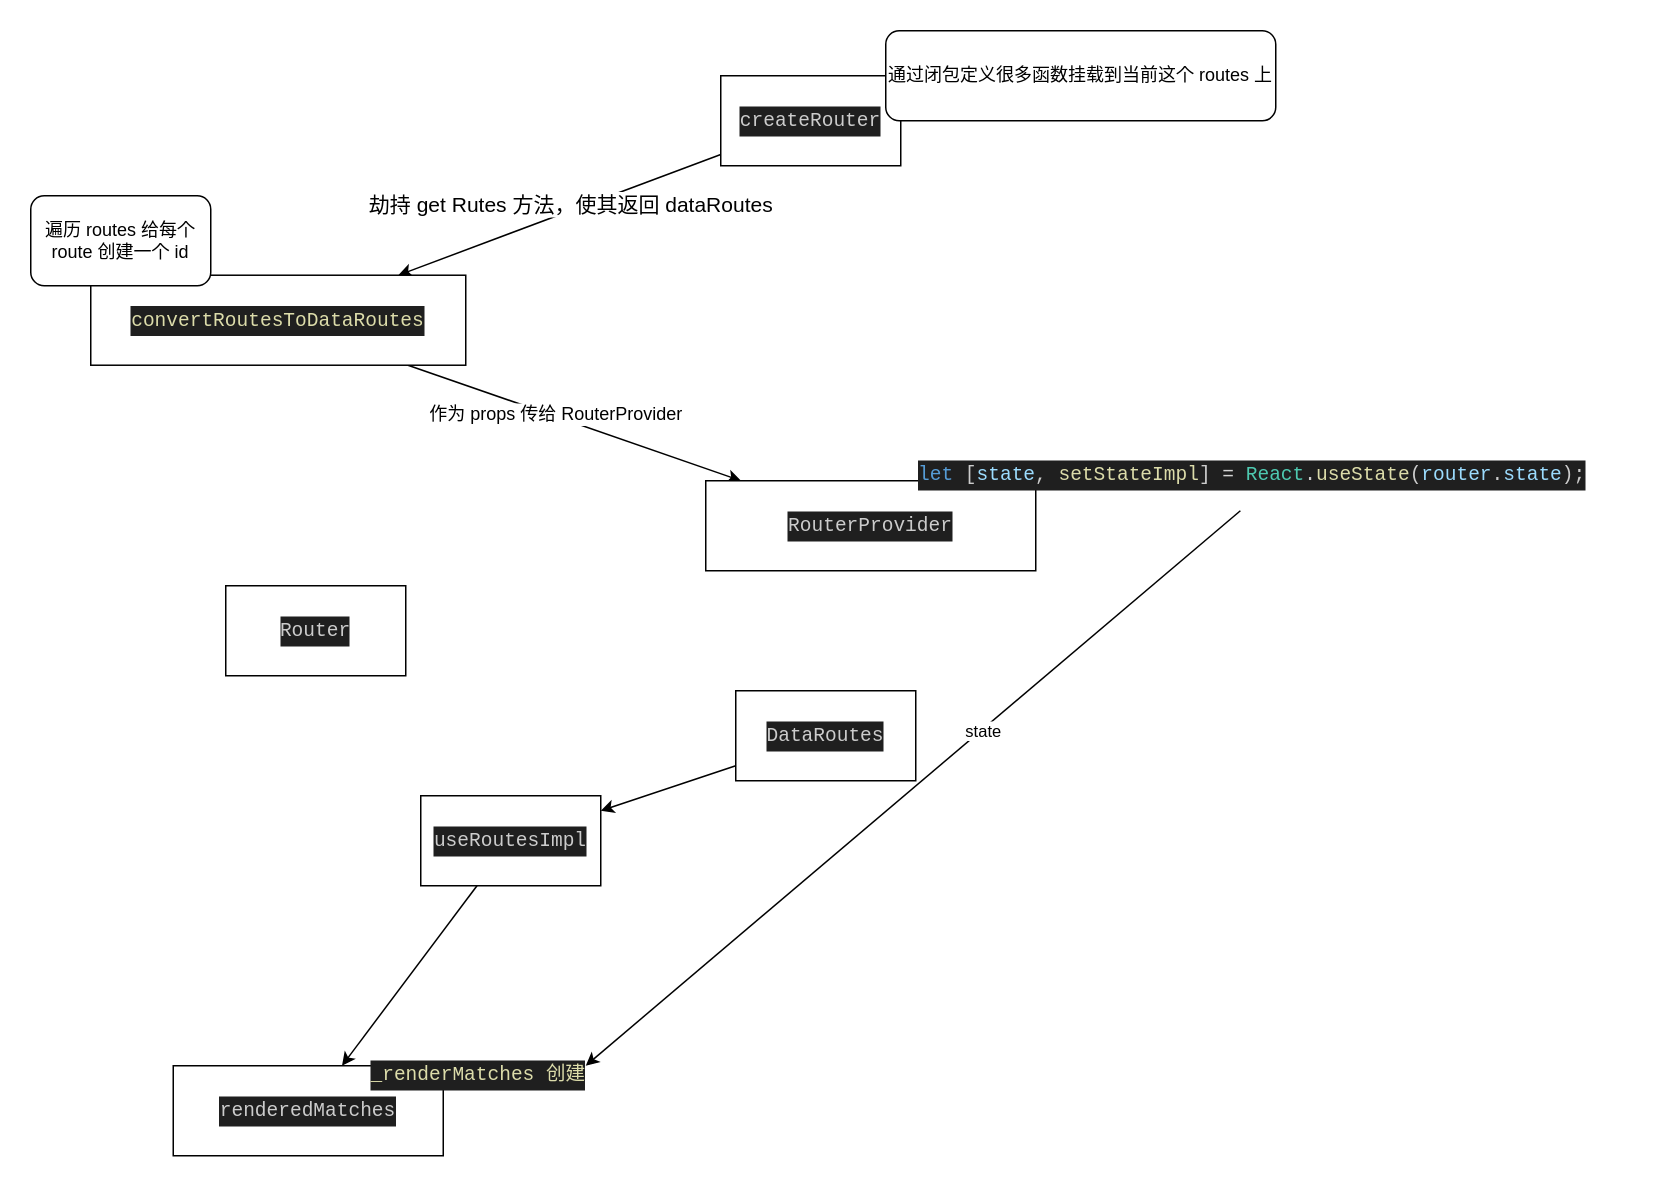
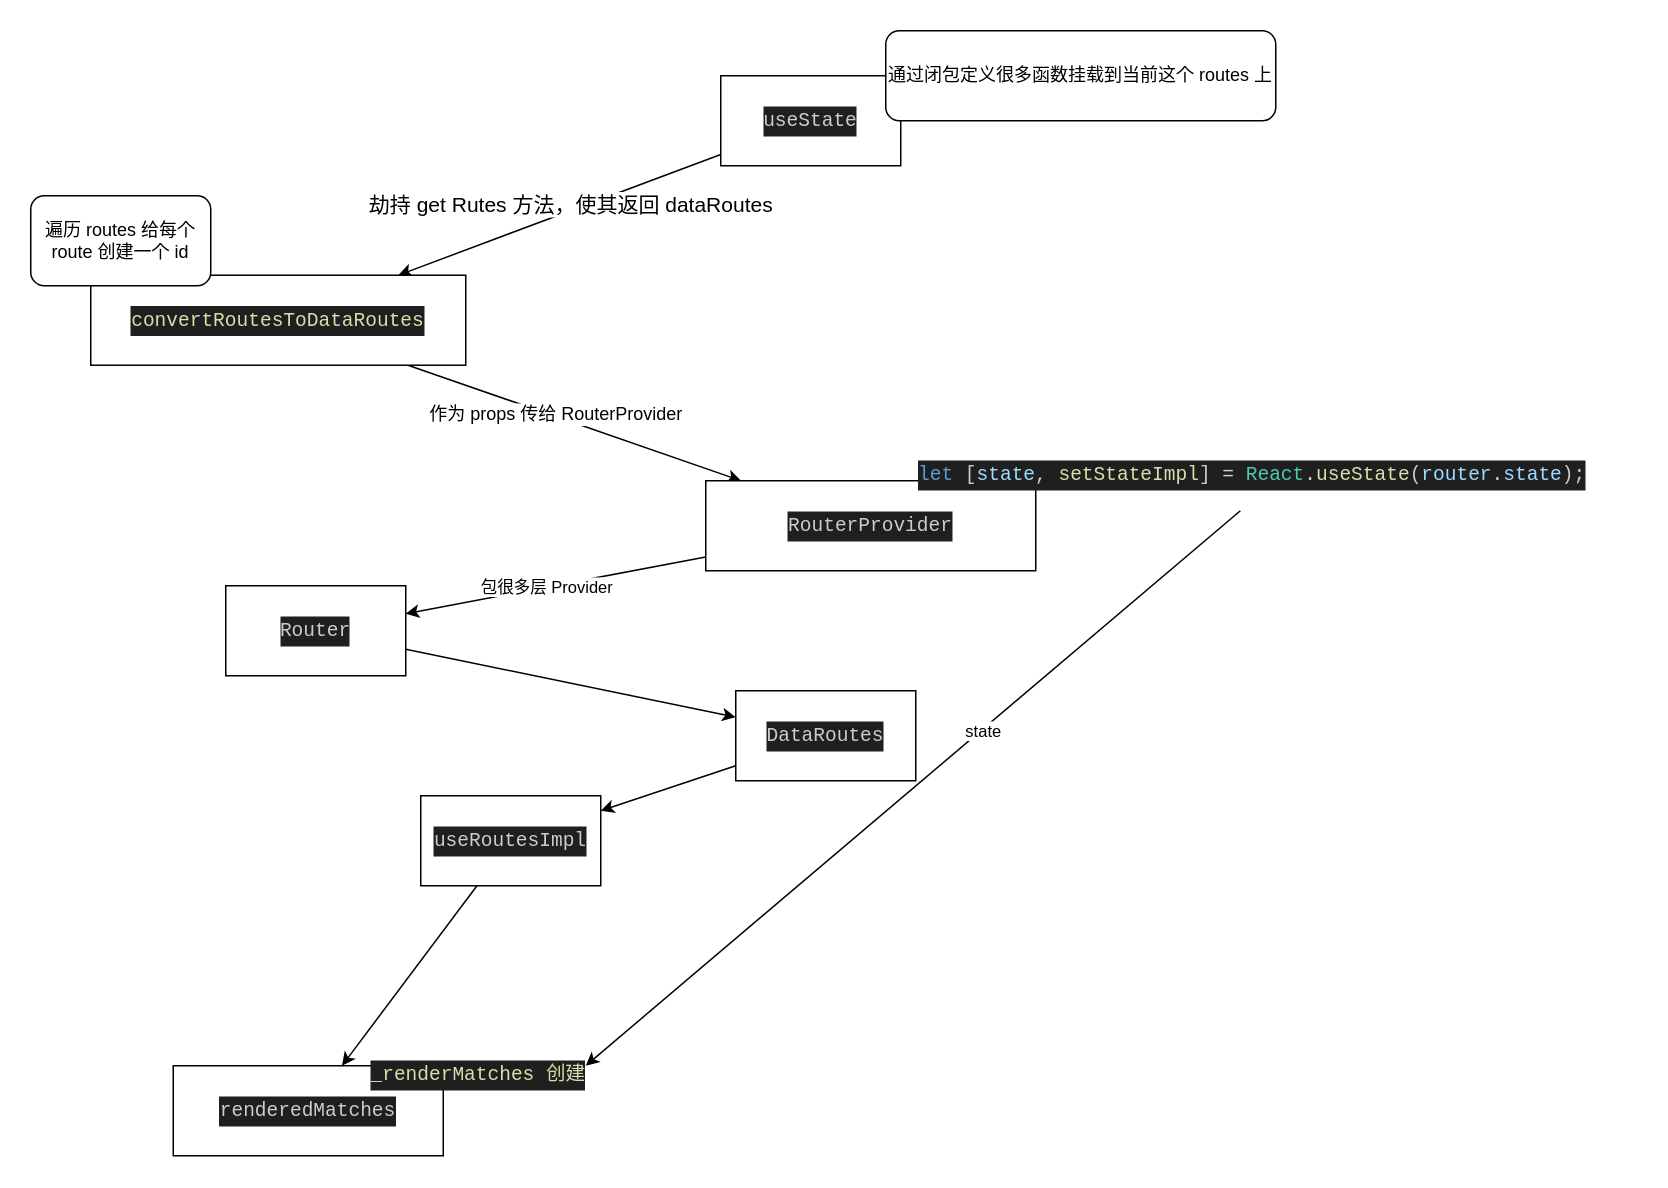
- <mxCell id="4" value="&lt;div style=&quot;color: rgb(204, 204, 204); background-color: rgb(31, 31, 31); font-family: Menlo, Monaco, &amp;quot;Courier New&amp;quot;, monospace; font-size: 13px; line-height: 20px;&quot;&gt;createRouter&lt;/div&gt;" style="rounded=0;whiteSpace=wrap;html=1;" vertex="1" parent="1"><mxGeometry x="480" y="50" width="120" height="60" as="geometry" /></mxCell>
+ <mxCell id="4" value="&lt;div style=&quot;color: rgb(204, 204, 204); background-color: rgb(31, 31, 31); font-family: Menlo, Monaco, &amp;quot;Courier New&amp;quot;, monospace; font-size: 13px; line-height: 20px;&quot;&gt;useState&lt;/div&gt;" style="rounded=0;whiteSpace=wrap;html=1;" vertex="1" parent="1"><mxGeometry x="480" y="50" width="120" height="60" as="geometry" /></mxCell>
+ <mxCell id="10" style="edgeStyle=none;rounded=0;orthogonalLoop=1;jettySize=auto;html=1;" edge="1" parent="1" source="12" target="14"><mxGeometry relative="1" as="geometry"><mxPoint x="360" y="530" as="targetPoint" /></mxGeometry></mxCell>
+ <mxCell id="11" value="包很多层 Provider" style="edgeLabel;html=1;align=center;verticalAlign=middle;resizable=0;points=[];" vertex="1" connectable="0" parent="10"><mxGeometry x="0.075" y="-1" relative="1" as="geometry"><mxPoint x="1" as="offset" /></mxGeometry></mxCell>
+ <mxCell id="13" style="edgeStyle=none;rounded=0;orthogonalLoop=1;jettySize=auto;html=1;" edge="1" parent="1" source="14" target="16"><mxGeometry relative="1" as="geometry"><mxPoint x="430" y="550" as="targetPoint" /></mxGeometry></mxCell>
